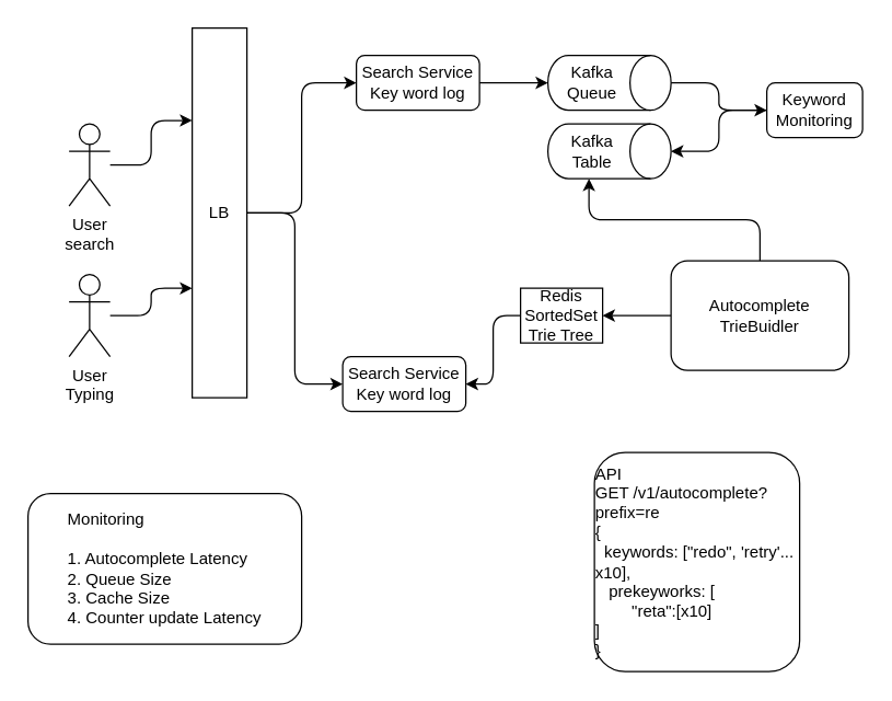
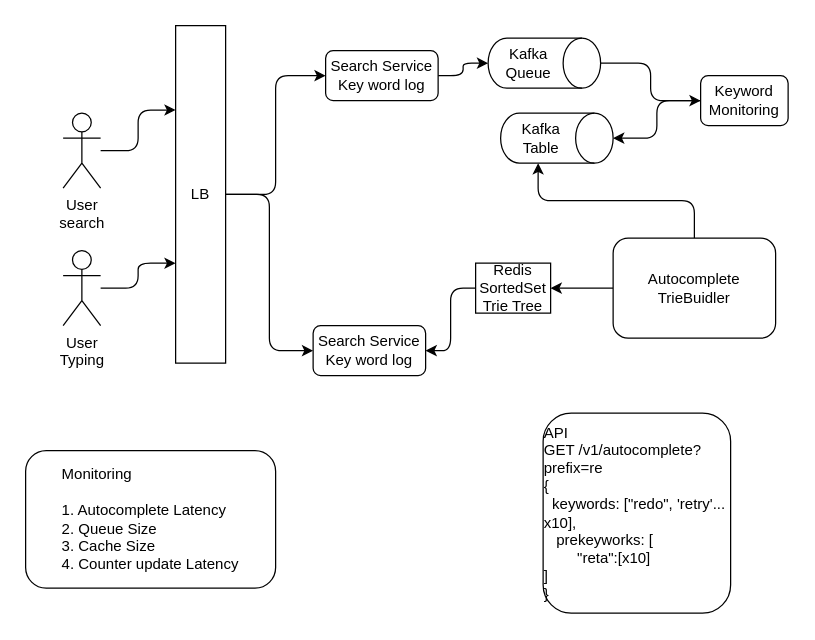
- <mxCell id="10" value="Kafka Queue" style="shape=cylinder3;whiteSpace=wrap;html=1;boundedLbl=1;backgroundOutline=1;size=15;direction=south;" parent="1" vertex="1"><mxGeometry x="400" y="40" width="90" height="40" as="geometry" /></mxCell>
+ <mxCell id="10" value="Kafka Queue" style="shape=cylinder3;whiteSpace=wrap;html=1;boundedLbl=1;backgroundOutline=1;size=15;direction=south;" parent="1" vertex="1"><mxGeometry x="390" y="30" width="90" height="40" as="geometry" /></mxCell>
